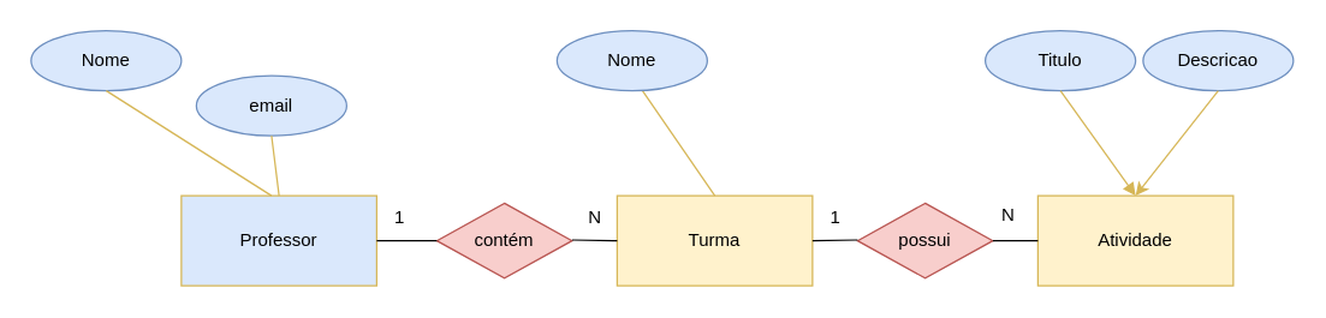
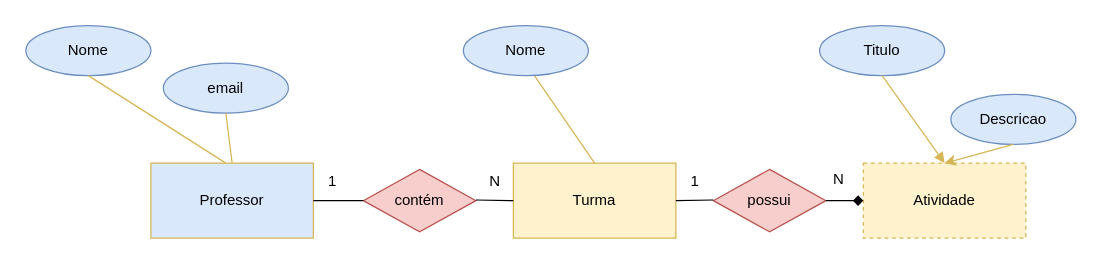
- <mxCell id="16" value="Descricao" style="ellipse;whiteSpace=wrap;html=1;align=center;fillColor=#dae8fc;strokeColor=#6c8ebf;" parent="1" vertex="1"><mxGeometry x="760" y="20" width="100" height="40" as="geometry" /></mxCell>
+ <mxCell id="16" value="Descricao" style="ellipse;whiteSpace=wrap;html=1;align=center;fillColor=#dae8fc;strokeColor=#6c8ebf;" parent="1" vertex="1"><mxGeometry x="760" y="75" width="100" height="40" as="geometry" /></mxCell>
- <mxCell id="10" value="" style="endArrow=none;html=1;rounded=0;entryX=0;entryY=0.5;entryDx=0;entryDy=0;exitX=1;exitY=0.5;exitDx=0;exitDy=0;" parent="1" source="5" target="4" edge="1"><mxGeometry relative="1" as="geometry"><mxPoint x="380" y="300" as="sourcePoint" /><mxPoint x="540" y="300" as="targetPoint" /></mxGeometry></mxCell>
+ <mxCell id="10" value="" style="endArrow=diamond;html=1;rounded=0;entryX=0;entryY=0.5;entryDx=0;entryDy=0;exitX=1;exitY=0.5;exitDx=0;exitDy=0;" parent="1" source="5" target="4" edge="1"><mxGeometry relative="1" as="geometry"><mxPoint x="380" y="300" as="sourcePoint" /><mxPoint x="540" y="300" as="targetPoint" /></mxGeometry></mxCell>
- <mxCell id="4" value="Atividade" style="whiteSpace=wrap;html=1;align=center;fillColor=#fff2cc;strokeColor=#d6b656;" parent="1" vertex="1"><mxGeometry x="690" y="130" width="130" height="60" as="geometry" /></mxCell>
+ <mxCell id="4" value="Atividade" style="whiteSpace=wrap;html=1;align=center;fillColor=#fff2cc;strokeColor=#d6b656;dashed=1;" parent="1" vertex="1"><mxGeometry x="690" y="130" width="130" height="60" as="geometry" /></mxCell>
